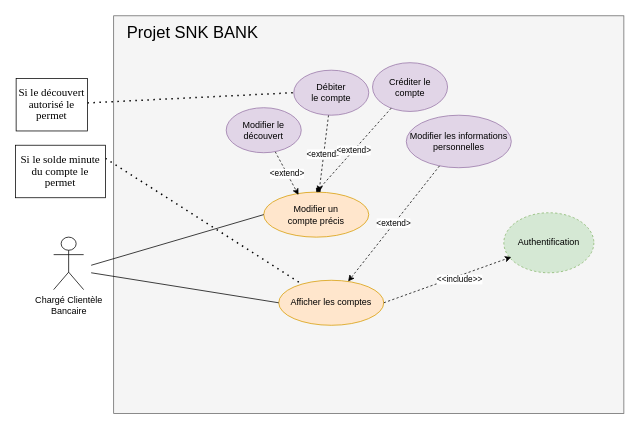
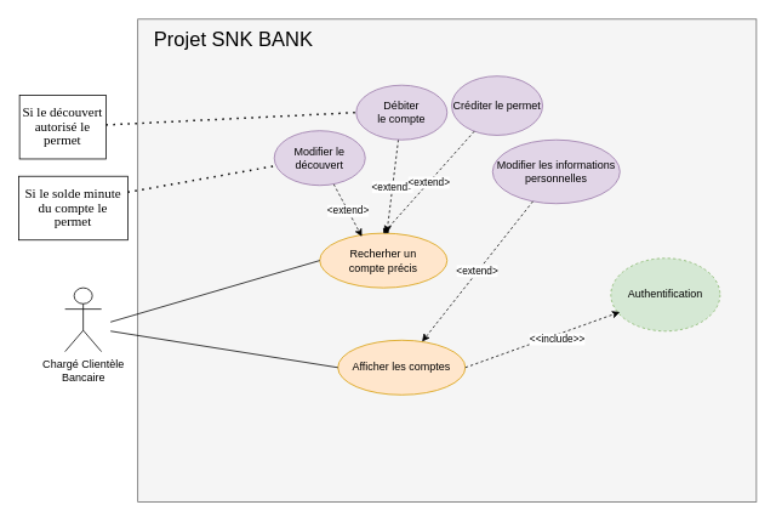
- <mxCell id="15" value="Créditer le compte" style="ellipse;whiteSpace=wrap;html=1;fillColor=#e1d5e7;strokeColor=#9673a6;" parent="1" vertex="1"><mxGeometry x="496" width="100" height="65" as="geometry" y="83" /></mxCell>
+ <mxCell id="15" value="Créditer le permet" style="ellipse;whiteSpace=wrap;html=1;fillColor=#e1d5e7;strokeColor=#9673a6;" parent="1" vertex="1"><mxGeometry x="496" width="100" height="65" as="geometry" y="83" /></mxCell>
- <mxCell id="9" value="Modifier un &lt;br&gt;compte précis" style="ellipse;whiteSpace=wrap;html=1;fillColor=#ffe6cc;strokeColor=#d79b00;" parent="1" vertex="1"><mxGeometry x="351" y="255.5" width="140" height="60" as="geometry" /></mxCell>
+ <mxCell id="9" value="Recherher un &lt;br&gt;compte précis" style="ellipse;whiteSpace=wrap;html=1;fillColor=#ffe6cc;strokeColor=#d79b00;" parent="1" vertex="1"><mxGeometry x="351" y="255.5" width="140" height="60" as="geometry" /></mxCell>
- <mxCell id="21" value="" style="endArrow=none;dashed=1;html=1;dashPattern=1 3;strokeWidth=2;exitX=1;exitY=0.25;exitDx=0;exitDy=0;" edge="1" parent="1" source="23" target="4"><mxGeometry width="50" height="50" relative="1" as="geometry"><mxPoint x="131" y="203" as="sourcePoint" /><mxPoint x="401" y="123" as="targetPoint" /></mxGeometry></mxCell>
+ <mxCell id="21" value="" style="endArrow=none;dashed=1;html=1;dashPattern=1 3;strokeWidth=2;exitX=1;exitY=0.25;exitDx=0;exitDy=0;" edge="1" parent="1" source="23" target="14"><mxGeometry width="50" height="50" relative="1" as="geometry"><mxPoint x="131" y="203" as="sourcePoint" /><mxPoint x="401" y="123" as="targetPoint" /></mxGeometry></mxCell>
